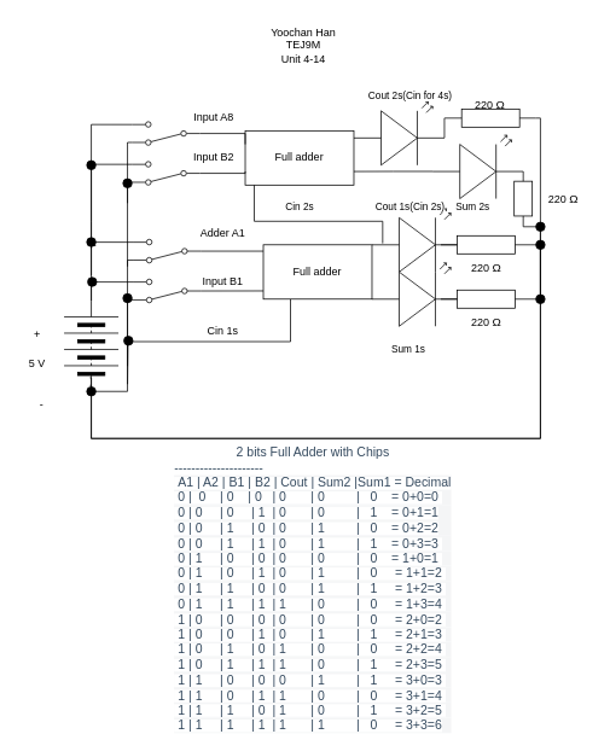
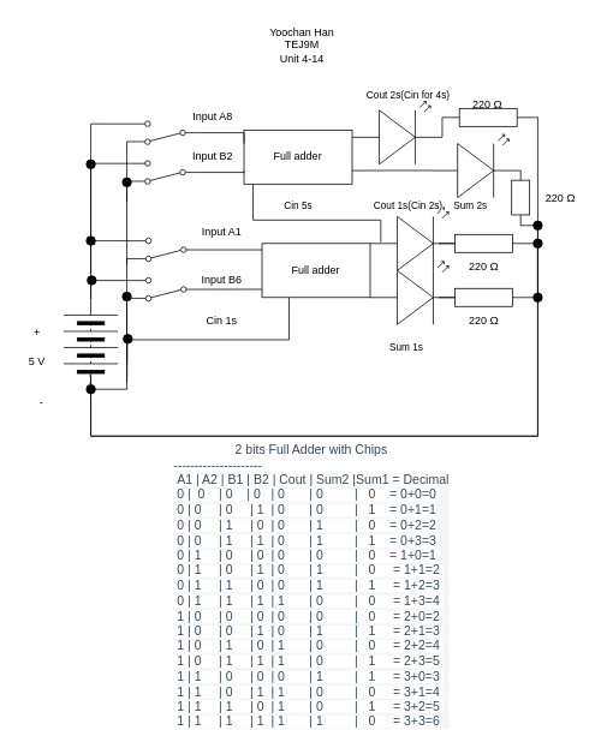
- <mxCell id="38" value="Cin 2s" style="text;html=1;align=center;verticalAlign=middle;resizable=0;points=[];autosize=1;strokeColor=none;fillColor=none;fontFamily=Helvetica;fontSize=11;fontColor=default;labelBackgroundColor=default;" vertex="1" parent="1"><mxGeometry x="305" y="213" width="50" height="30" as="geometry" /></mxCell>
+ <mxCell id="38" value="Cin 5s" style="text;html=1;align=center;verticalAlign=middle;resizable=0;points=[];autosize=1;strokeColor=none;fillColor=none;fontFamily=Helvetica;fontSize=11;fontColor=default;labelBackgroundColor=default;" vertex="1" parent="1"><mxGeometry x="305" y="213" width="50" height="30" as="geometry" /></mxCell>
- <mxCell id="19" value="Adder A1" style="text;html=1;align=center;verticalAlign=middle;resizable=0;points=[];autosize=1;strokeColor=none;fillColor=none;" vertex="1" parent="1"><mxGeometry x="210" y="243" width="70" height="30" as="geometry" /></mxCell>
+ <mxCell id="19" value="Input A1" style="text;html=1;align=center;verticalAlign=middle;resizable=0;points=[];autosize=1;strokeColor=none;fillColor=none;" vertex="1" parent="1"><mxGeometry x="210" y="243" width="70" height="30" as="geometry" /></mxCell>
- <mxCell id="20" value="Input B1" style="text;html=1;align=center;verticalAlign=middle;resizable=0;points=[];autosize=1;strokeColor=none;fillColor=none;" vertex="1" parent="1"><mxGeometry x="210" y="296" width="70" height="30" as="geometry" /></mxCell>
+ <mxCell id="20" value="Input B6" style="text;html=1;align=center;verticalAlign=middle;resizable=0;points=[];autosize=1;strokeColor=none;fillColor=none;" vertex="1" parent="1"><mxGeometry x="210" y="296" width="70" height="30" as="geometry" /></mxCell>
- <mxCell id="23" value="Cin 1s" style="text;html=1;align=center;verticalAlign=middle;resizable=0;points=[];autosize=1;strokeColor=none;fillColor=none;" vertex="1" parent="1"><mxGeometry x="215" y="351" width="60" height="30" as="geometry" /></mxCell>
+ <mxCell id="23" value="Cin 1s" style="text;html=1;align=center;verticalAlign=middle;resizable=0;points=[];autosize=1;strokeColor=none;fillColor=none;" vertex="1" parent="1"><mxGeometry x="215" y="341" width="60" height="30" as="geometry" /></mxCell>
